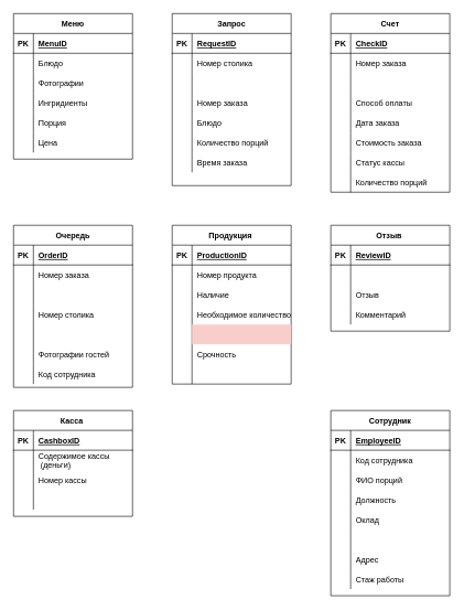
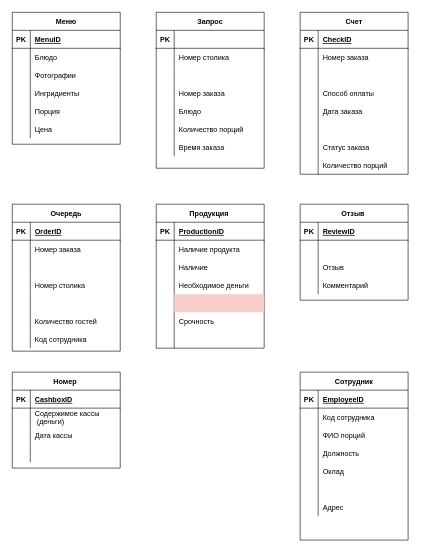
- <mxCell id="24" value="RequestID" style="shape=partialRectangle;connectable=0;fillColor=none;top=0;left=0;bottom=0;right=0;align=left;spacingLeft=6;fontStyle=5;overflow=hidden;" parent="22" vertex="1"><mxGeometry x="30" width="150" height="30" as="geometry"><mxRectangle width="150" height="30" as="alternateBounds" /></mxGeometry></mxCell>
- <mxCell id="104" value="Стоимость заказа" style="shape=partialRectangle;connectable=0;fillColor=none;top=0;left=0;bottom=0;right=0;align=left;spacingLeft=6;overflow=hidden;" parent="102" vertex="1"><mxGeometry x="30" width="150" height="30" as="geometry"><mxRectangle width="150" height="30" as="alternateBounds" /></mxGeometry></mxCell>
- <mxCell id="107" value="Статус кассы" style="shape=partialRectangle;connectable=0;fillColor=none;top=0;left=0;bottom=0;right=0;align=left;spacingLeft=6;overflow=hidden;" parent="105" vertex="1"><mxGeometry x="30" width="150" height="30" as="geometry"><mxRectangle width="150" height="30" as="alternateBounds" /></mxGeometry></mxCell>
+ <mxCell id="107" value="Статус заказа" style="shape=partialRectangle;connectable=0;fillColor=none;top=0;left=0;bottom=0;right=0;align=left;spacingLeft=6;overflow=hidden;" parent="105" vertex="1"><mxGeometry x="30" width="150" height="30" as="geometry"><mxRectangle width="150" height="30" as="alternateBounds" /></mxGeometry></mxCell>
- <mxCell id="49" value="Номер продукта" style="shape=partialRectangle;connectable=0;fillColor=none;top=0;left=0;bottom=0;right=0;align=left;spacingLeft=6;overflow=hidden;" parent="47" vertex="1"><mxGeometry x="30" width="150" height="30" as="geometry"><mxRectangle width="150" height="30" as="alternateBounds" /></mxGeometry></mxCell>
+ <mxCell id="49" value="Наличие продукта" style="shape=partialRectangle;connectable=0;fillColor=none;top=0;left=0;bottom=0;right=0;align=left;spacingLeft=6;overflow=hidden;" parent="47" vertex="1"><mxGeometry x="30" width="150" height="30" as="geometry"><mxRectangle width="150" height="30" as="alternateBounds" /></mxGeometry></mxCell>
- <mxCell id="55" value="Необходимое количество" style="shape=partialRectangle;connectable=0;fillColor=none;top=0;left=0;bottom=0;right=0;align=left;spacingLeft=6;overflow=hidden;" parent="53" vertex="1"><mxGeometry x="30" width="150" height="30" as="geometry"><mxRectangle width="150" height="30" as="alternateBounds" /></mxGeometry></mxCell>
+ <mxCell id="55" value="Необходимое деньги" style="shape=partialRectangle;connectable=0;fillColor=none;top=0;left=0;bottom=0;right=0;align=left;spacingLeft=6;overflow=hidden;" parent="53" vertex="1"><mxGeometry x="30" width="150" height="30" as="geometry"><mxRectangle width="150" height="30" as="alternateBounds" /></mxGeometry></mxCell>
- <mxCell id="82" value="Фотографии гостей " style="shape=partialRectangle;connectable=0;fillColor=none;top=0;left=0;bottom=0;right=0;align=left;spacingLeft=6;overflow=hidden;" parent="80" vertex="1"><mxGeometry x="30" width="150" height="30" as="geometry"><mxRectangle width="150" height="30" as="alternateBounds" /></mxGeometry></mxCell>
+ <mxCell id="82" value="Количество гостей " style="shape=partialRectangle;connectable=0;fillColor=none;top=0;left=0;bottom=0;right=0;align=left;spacingLeft=6;overflow=hidden;" parent="80" vertex="1"><mxGeometry x="30" width="150" height="30" as="geometry"><mxRectangle width="150" height="30" as="alternateBounds" /></mxGeometry></mxCell>
- <mxCell id="124" value="Касса " style="shape=table;startSize=30;container=1;collapsible=1;childLayout=tableLayout;fixedRows=1;rowLines=0;fontStyle=1;align=center;resizeLast=1;" parent="1" vertex="1"><mxGeometry x="20" y="620" width="180" height="160" as="geometry" /></mxCell>
+ <mxCell id="124" value="Номер " style="shape=table;startSize=30;container=1;collapsible=1;childLayout=tableLayout;fixedRows=1;rowLines=0;fontStyle=1;align=center;resizeLast=1;" parent="1" vertex="1"><mxGeometry x="20" y="620" width="180" height="160" as="geometry" /></mxCell>
- <mxCell id="133" value="Номер кассы" style="shape=partialRectangle;connectable=0;fillColor=none;top=0;left=0;bottom=0;right=0;align=left;spacingLeft=6;overflow=hidden;" parent="131" vertex="1"><mxGeometry x="30" width="150" height="30" as="geometry"><mxRectangle width="150" height="30" as="alternateBounds" /></mxGeometry></mxCell>
+ <mxCell id="133" value="Дата кассы" style="shape=partialRectangle;connectable=0;fillColor=none;top=0;left=0;bottom=0;right=0;align=left;spacingLeft=6;overflow=hidden;" parent="131" vertex="1"><mxGeometry x="30" width="150" height="30" as="geometry"><mxRectangle width="150" height="30" as="alternateBounds" /></mxGeometry></mxCell>
- <mxCell id="160" value="Стаж работы" style="shape=partialRectangle;connectable=0;fillColor=none;top=0;left=0;bottom=0;right=0;align=left;spacingLeft=6;overflow=hidden;" parent="158" vertex="1"><mxGeometry x="30" width="150" height="30" as="geometry"><mxRectangle width="150" height="30" as="alternateBounds" /></mxGeometry></mxCell>
